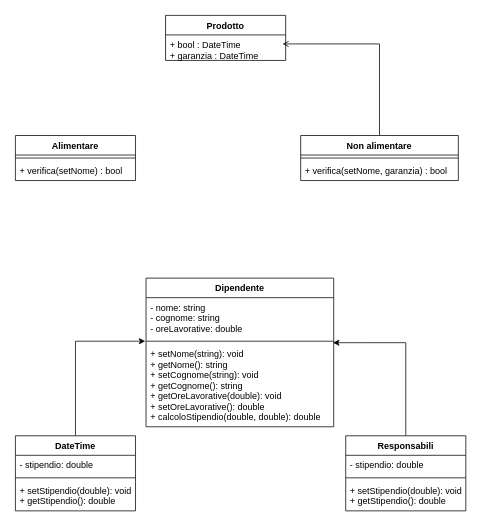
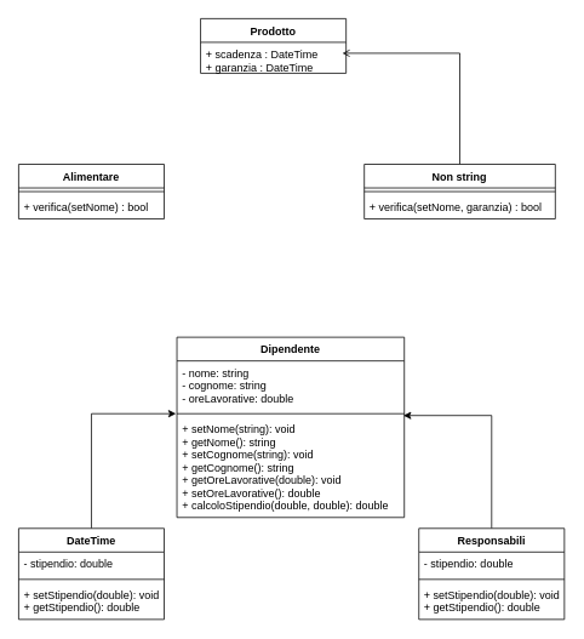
- <mxCell id="10" value="+ bool : DateTime&#10;+ garanzia : DateTime " style="text;strokeColor=none;fillColor=none;align=left;verticalAlign=top;spacingLeft=4;spacingRight=4;overflow=hidden;rotatable=0;points=[[0,0.5],[1,0.5]];portConstraint=eastwest;" parent="9" vertex="1"><mxGeometry y="26" width="160" height="34" as="geometry" /></mxCell>
+ <mxCell id="10" value="+ scadenza : DateTime&#10;+ garanzia : DateTime " style="text;strokeColor=none;fillColor=none;align=left;verticalAlign=top;spacingLeft=4;spacingRight=4;overflow=hidden;rotatable=0;points=[[0,0.5],[1,0.5]];portConstraint=eastwest;" parent="9" vertex="1"><mxGeometry y="26" width="160" height="34" as="geometry" /></mxCell>
- <mxCell id="6" value="Non alimentare" style="swimlane;fontStyle=1;align=center;verticalAlign=top;childLayout=stackLayout;horizontal=1;startSize=26;horizontalStack=0;resizeParent=1;resizeParentMax=0;resizeLast=0;collapsible=1;marginBottom=0;" parent="1" vertex="1"><mxGeometry x="400" y="180" width="210" height="60" as="geometry" /></mxCell>
+ <mxCell id="6" value="Non string" style="swimlane;fontStyle=1;align=center;verticalAlign=top;childLayout=stackLayout;horizontal=1;startSize=26;horizontalStack=0;resizeParent=1;resizeParentMax=0;resizeLast=0;collapsible=1;marginBottom=0;" parent="1" vertex="1"><mxGeometry x="400" y="180" width="210" height="60" as="geometry" /></mxCell>
